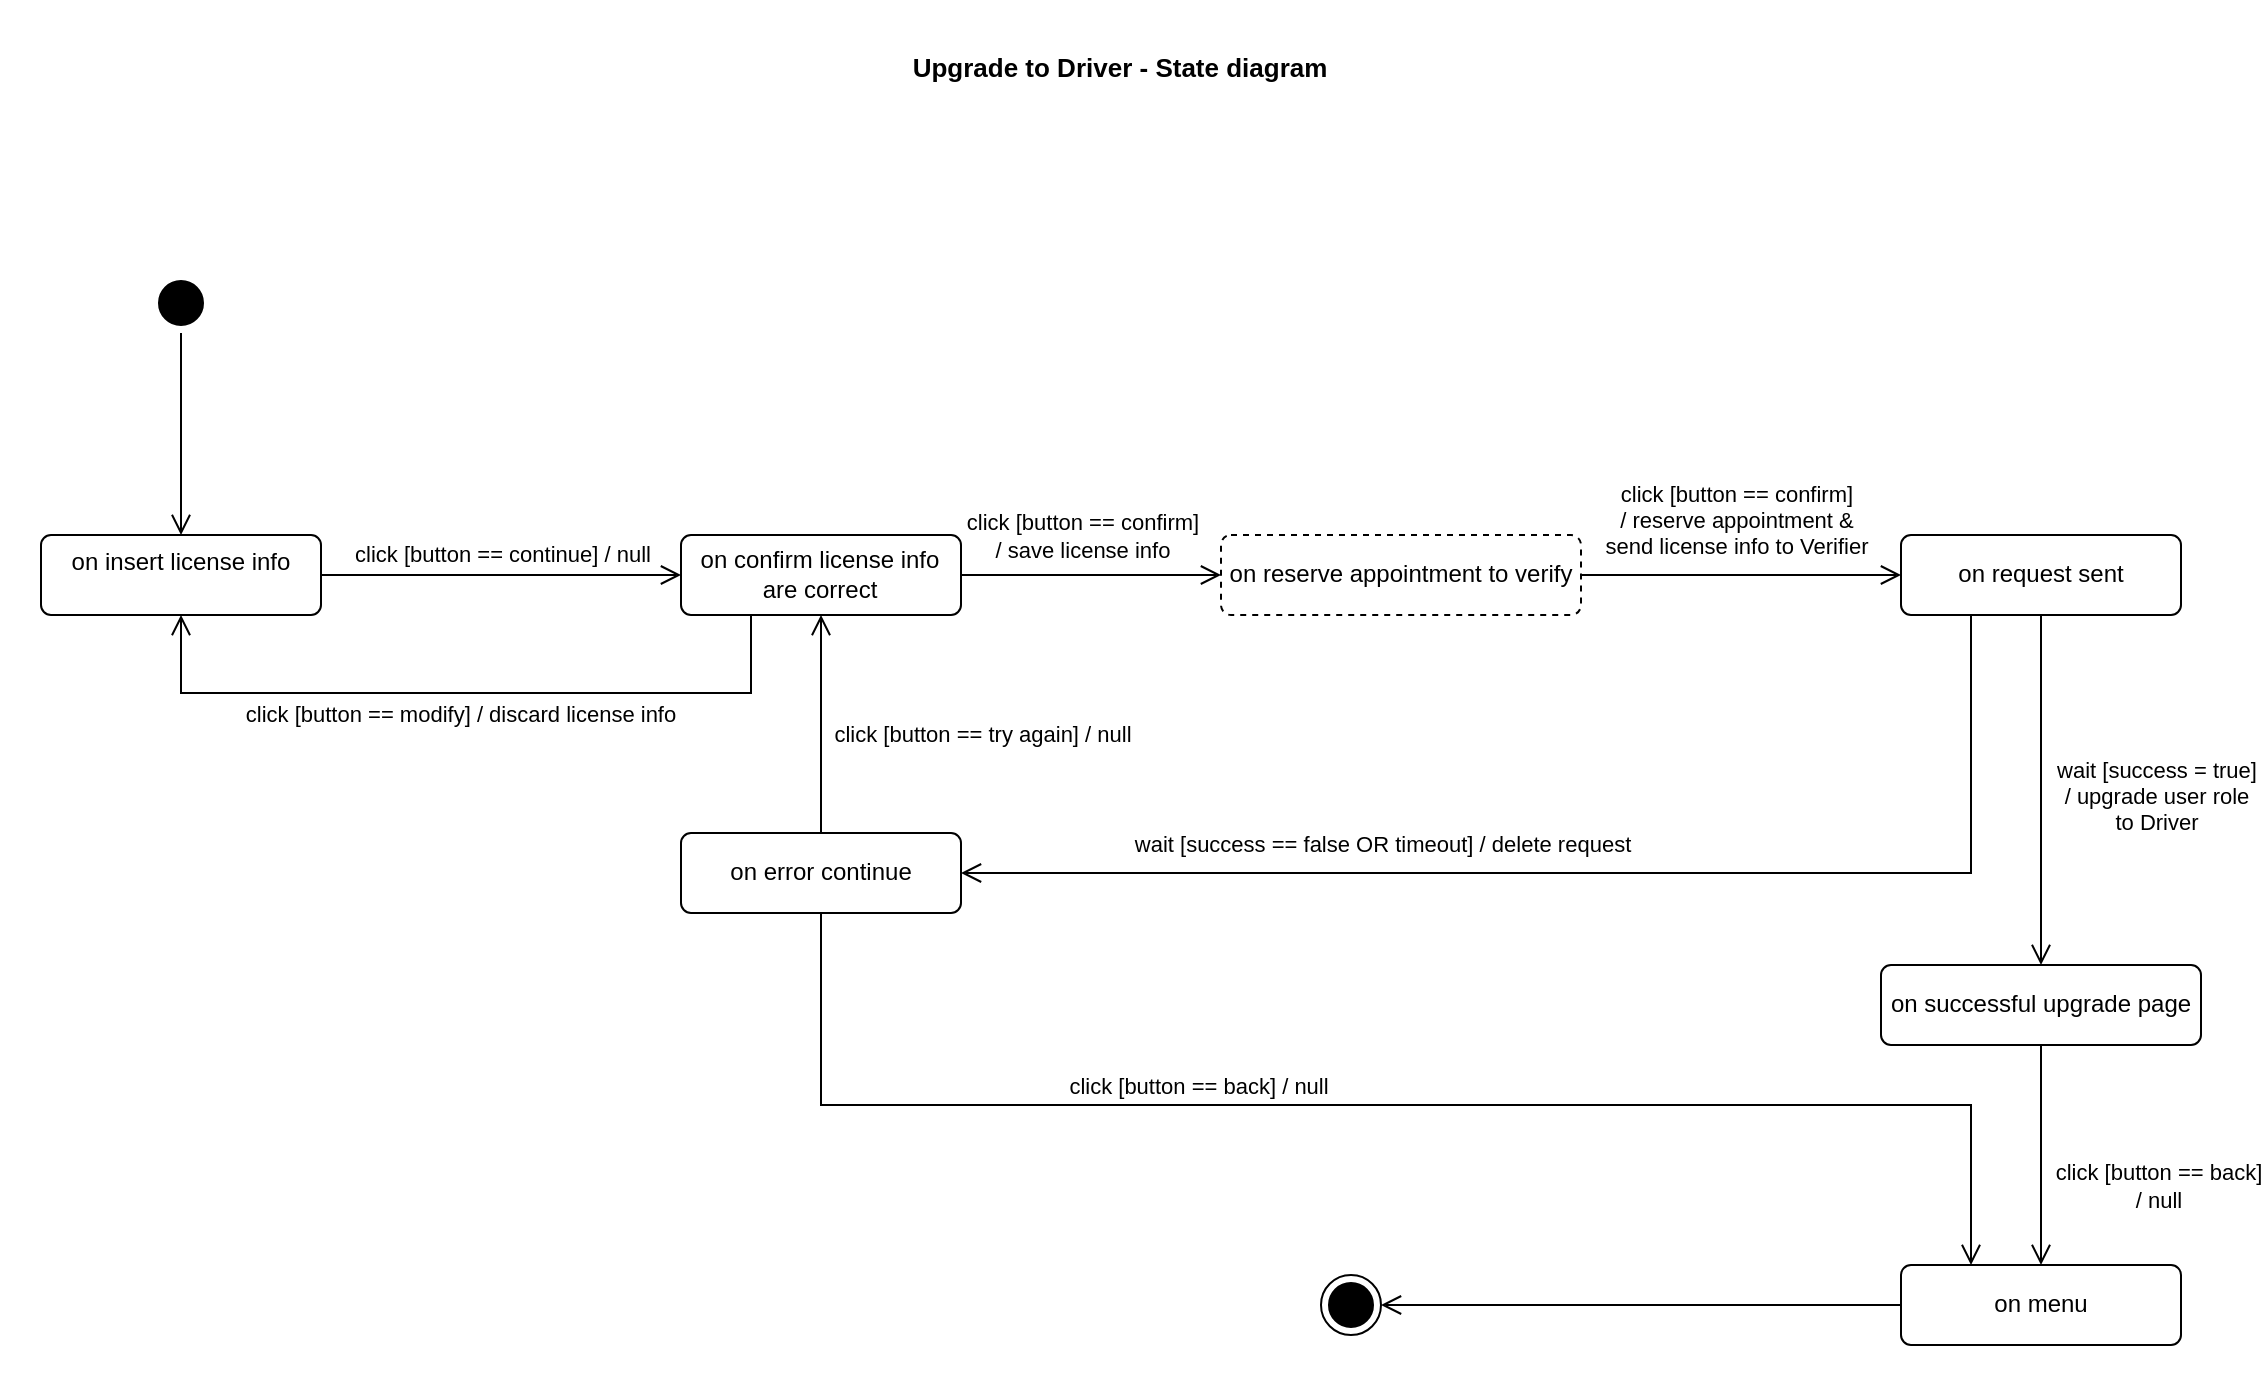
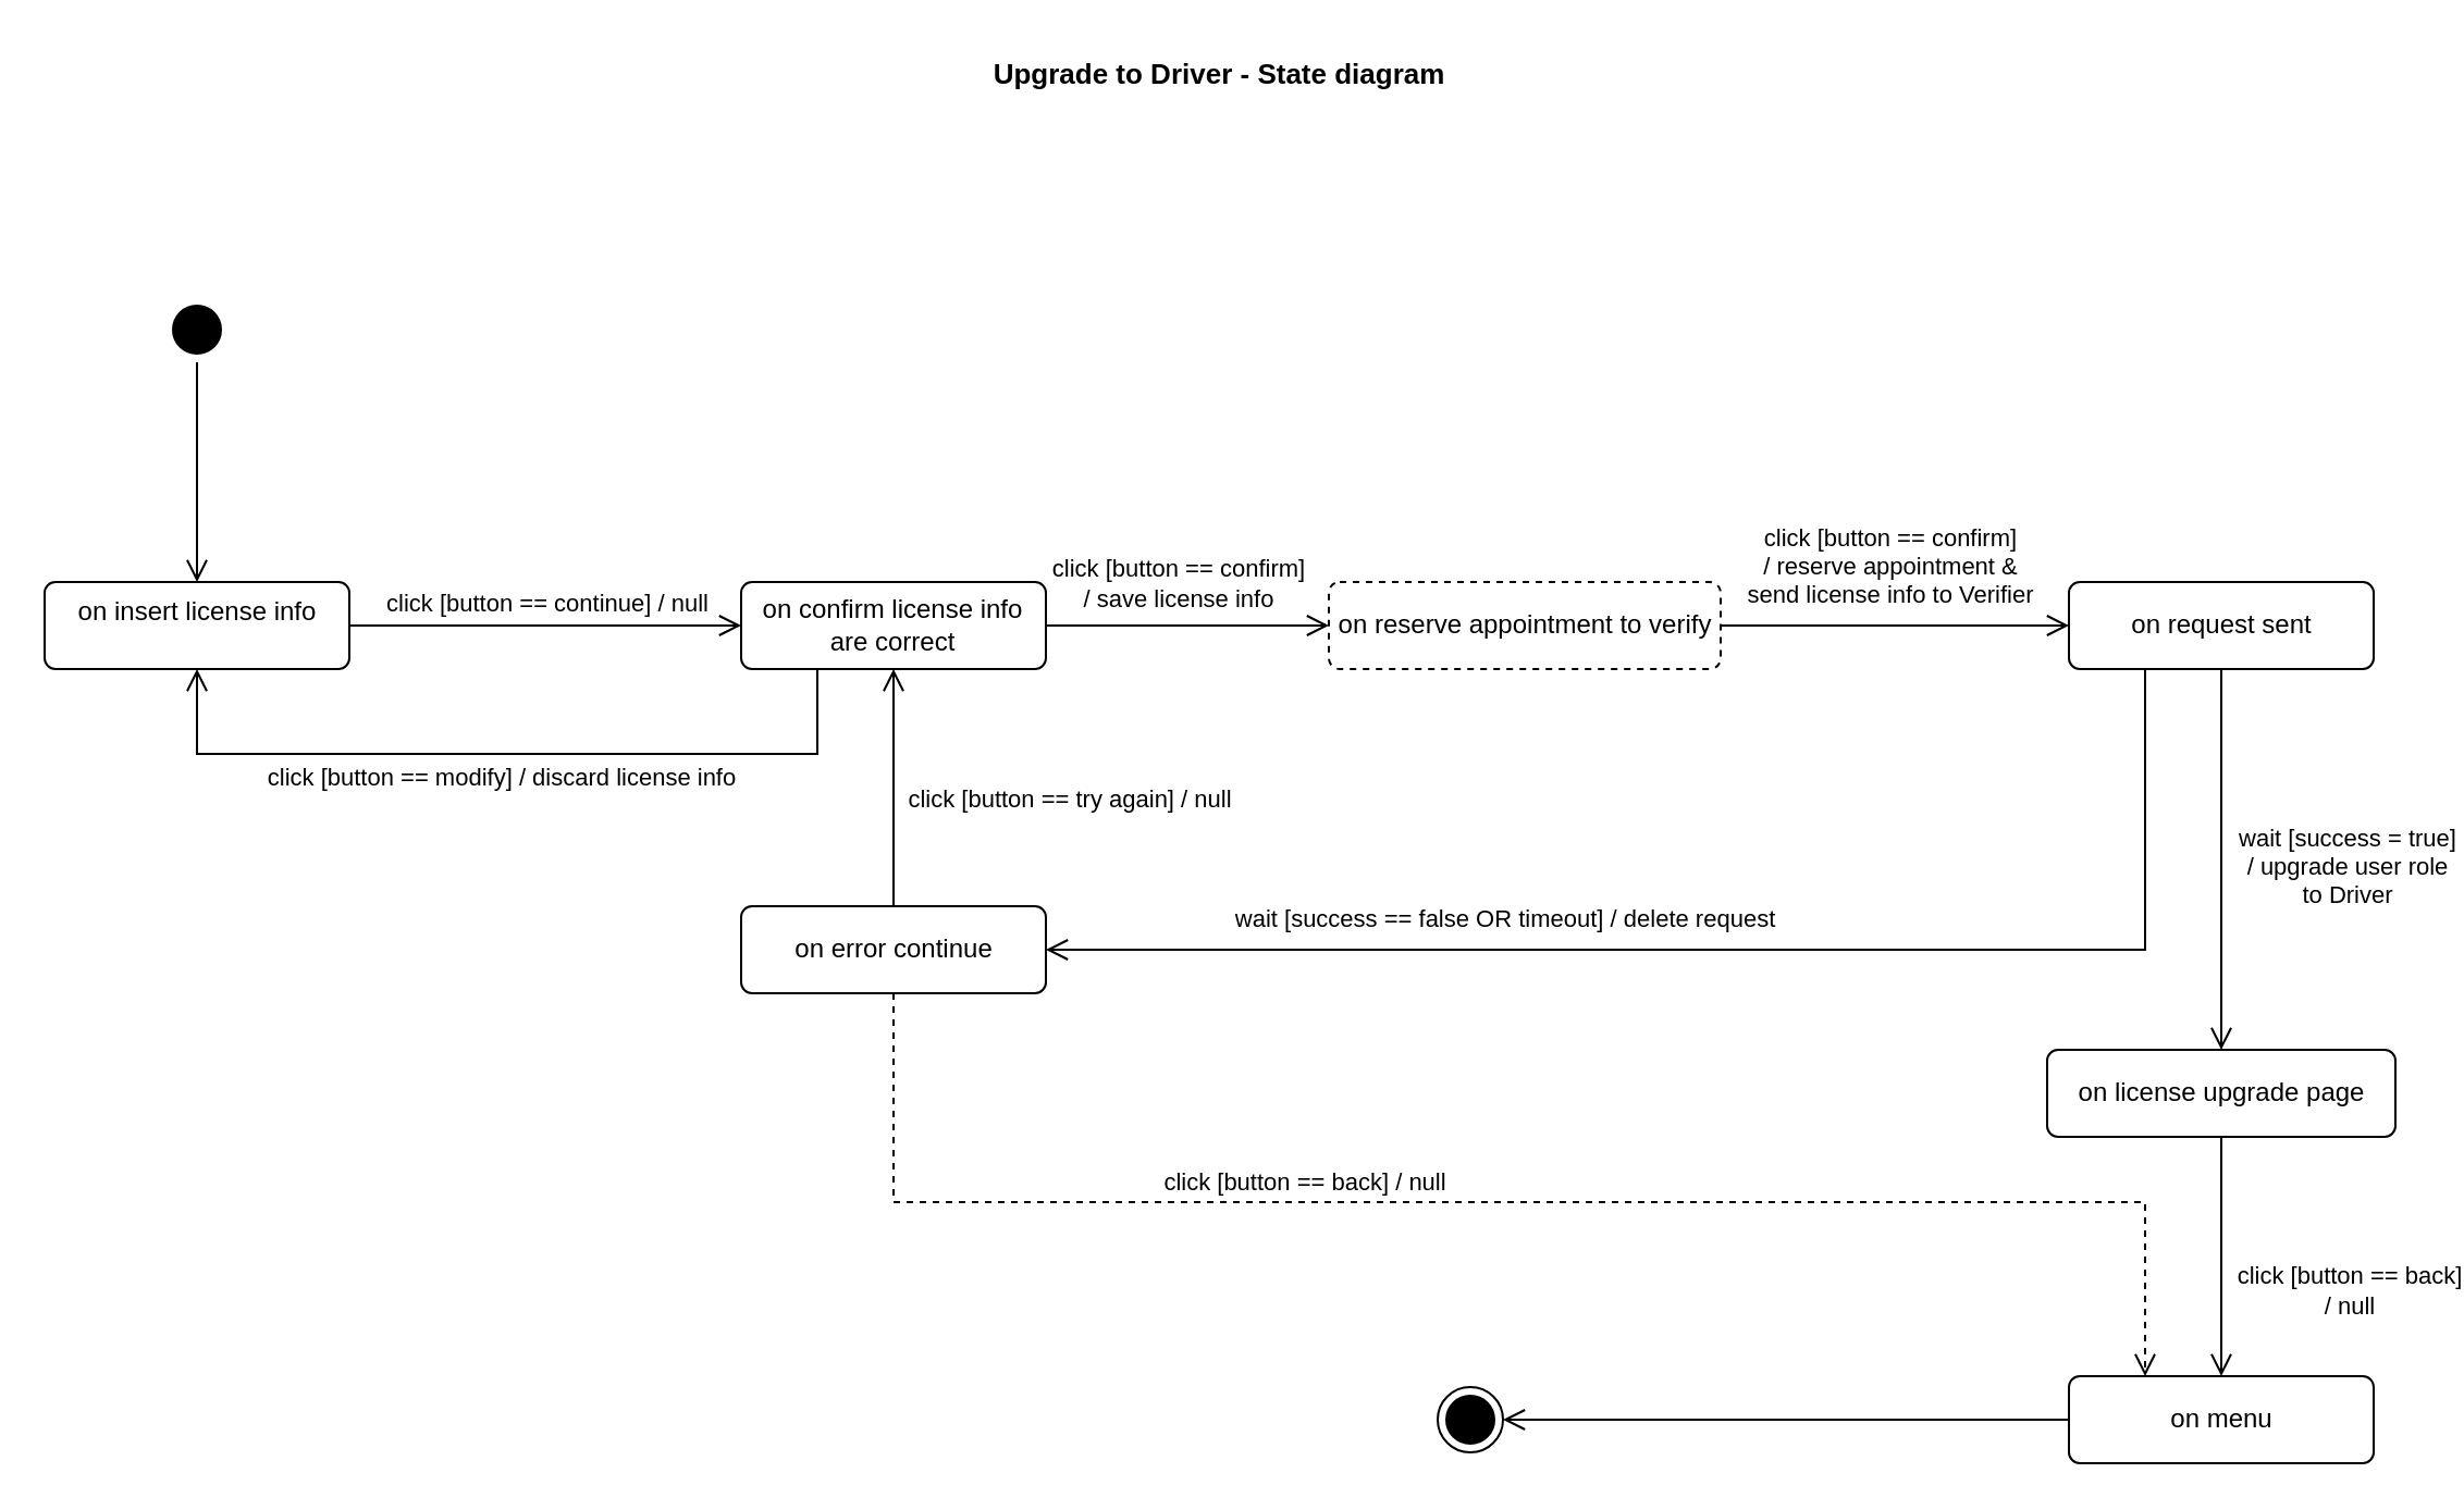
- <mxCell id="13" value="on successful upgrade page" style="html=1;align=center;verticalAlign=middle;rounded=1;absoluteArcSize=1;arcSize=10;dashed=0;strokeColor=#000000;" vertex="1" parent="1"><mxGeometry x="940" y="482" width="160" height="40" as="geometry" /></mxCell>
+ <mxCell id="13" value="on license upgrade page" style="html=1;align=center;verticalAlign=middle;rounded=1;absoluteArcSize=1;arcSize=10;dashed=0;strokeColor=#000000;" vertex="1" parent="1"><mxGeometry x="940" y="482" width="160" height="40" as="geometry" /></mxCell>
- <mxCell id="16" style="edgeStyle=orthogonalEdgeStyle;rounded=0;orthogonalLoop=1;jettySize=auto;html=1;entryX=0.25;entryY=0;entryDx=0;entryDy=0;endArrow=open;endFill=0;endSize=8;strokeColor=#000000;" edge="1" parent="1" source="18" target="20"><mxGeometry relative="1" as="geometry"><Array as="points"><mxPoint x="410" y="552" /><mxPoint x="985" y="552" /></Array></mxGeometry></mxCell>
+ <mxCell id="16" style="edgeStyle=orthogonalEdgeStyle;rounded=0;orthogonalLoop=1;jettySize=auto;html=1;entryX=0.25;entryY=0;entryDx=0;entryDy=0;endArrow=open;endFill=0;endSize=8;strokeColor=#000000;dashed=1;" edge="1" parent="1" source="18" target="20"><mxGeometry relative="1" as="geometry"><Array as="points"><mxPoint x="410" y="552" /><mxPoint x="985" y="552" /></Array></mxGeometry></mxCell>
